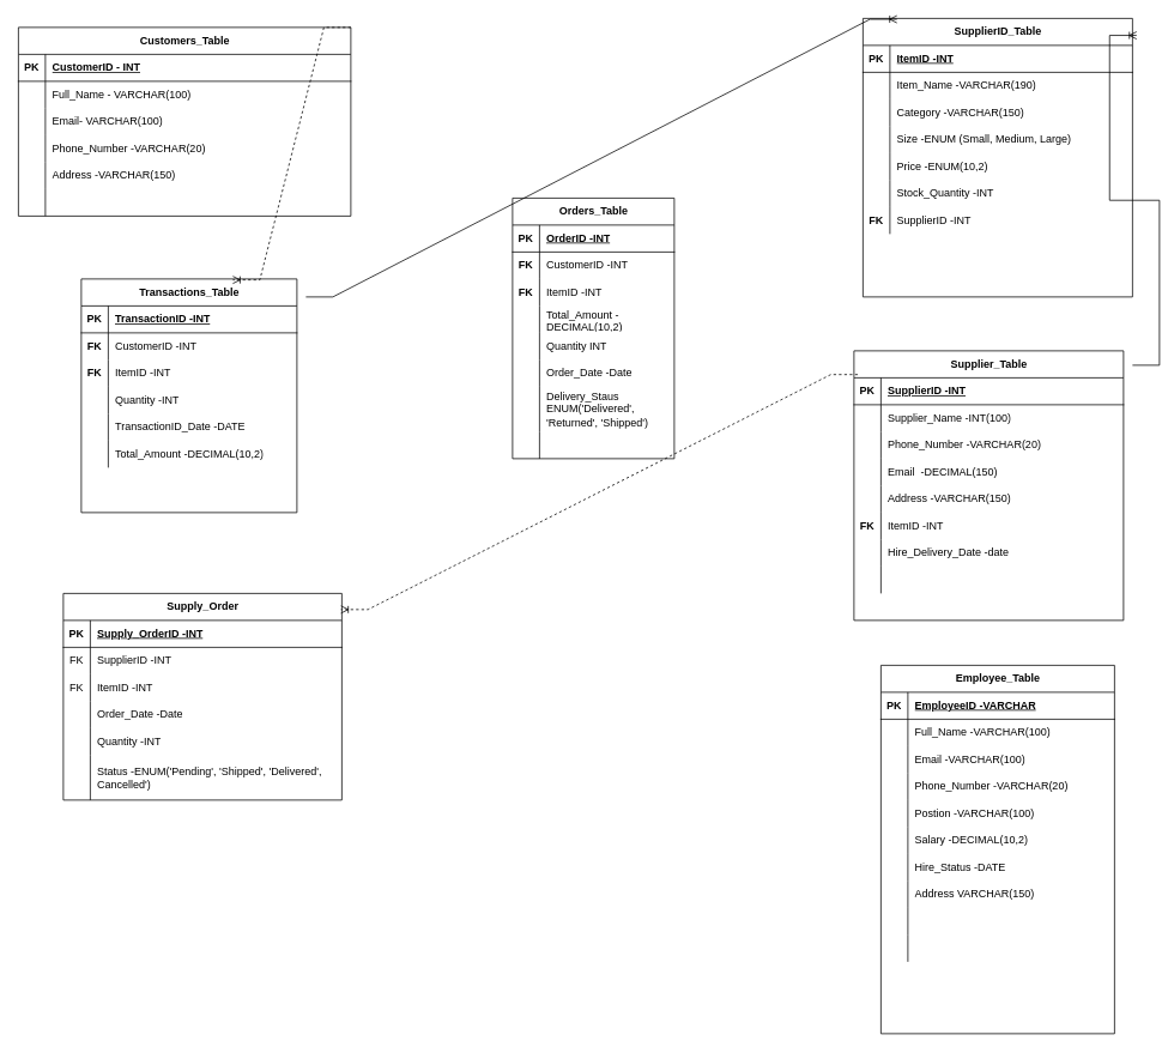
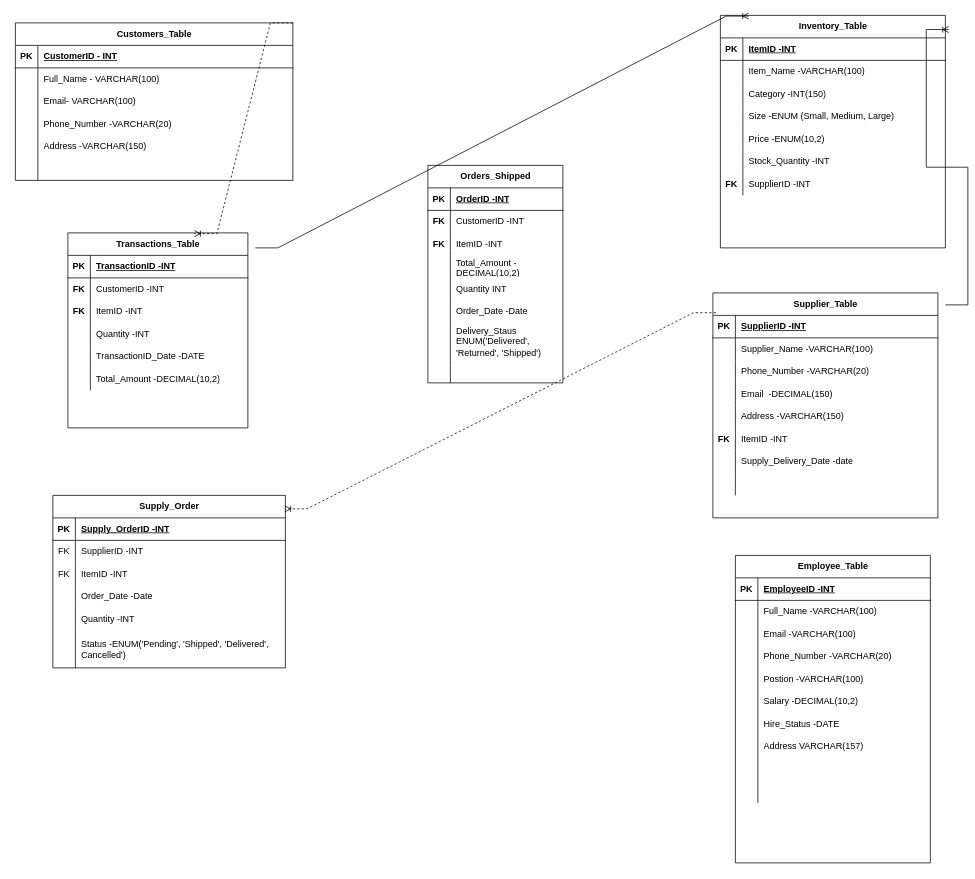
- <mxCell id="21" value="SupplierID_Table" style="shape=table;startSize=30;container=1;collapsible=1;childLayout=tableLayout;fixedRows=1;rowLines=0;fontStyle=1;align=center;resizeLast=1;html=1;" parent="1" vertex="1"><mxGeometry x="960" y="20" width="300" height="310" as="geometry" /></mxCell>
+ <mxCell id="21" value="Inventory_Table" style="shape=table;startSize=30;container=1;collapsible=1;childLayout=tableLayout;fixedRows=1;rowLines=0;fontStyle=1;align=center;resizeLast=1;html=1;" parent="1" vertex="1"><mxGeometry x="960" y="20" width="300" height="310" as="geometry" /></mxCell>
- <mxCell id="27" value="Item_Name -VARCHAR(190)" style="shape=partialRectangle;connectable=0;fillColor=none;top=0;left=0;bottom=0;right=0;align=left;spacingLeft=6;overflow=hidden;whiteSpace=wrap;html=1;" parent="25" vertex="1"><mxGeometry x="30" width="270" height="30" as="geometry"><mxRectangle width="270" height="30" as="alternateBounds" /></mxGeometry></mxCell>
+ <mxCell id="27" value="Item_Name -VARCHAR(100)" style="shape=partialRectangle;connectable=0;fillColor=none;top=0;left=0;bottom=0;right=0;align=left;spacingLeft=6;overflow=hidden;whiteSpace=wrap;html=1;" parent="25" vertex="1"><mxGeometry x="30" width="270" height="30" as="geometry"><mxRectangle width="270" height="30" as="alternateBounds" /></mxGeometry></mxCell>
- <mxCell id="30" value="Category -VARCHAR(150)" style="shape=partialRectangle;connectable=0;fillColor=none;top=0;left=0;bottom=0;right=0;align=left;spacingLeft=6;overflow=hidden;whiteSpace=wrap;html=1;" parent="28" vertex="1"><mxGeometry x="30" width="270" height="30" as="geometry"><mxRectangle width="270" height="30" as="alternateBounds" /></mxGeometry></mxCell>
+ <mxCell id="30" value="Category -INT(150)" style="shape=partialRectangle;connectable=0;fillColor=none;top=0;left=0;bottom=0;right=0;align=left;spacingLeft=6;overflow=hidden;whiteSpace=wrap;html=1;" parent="28" vertex="1"><mxGeometry x="30" width="270" height="30" as="geometry"><mxRectangle width="270" height="30" as="alternateBounds" /></mxGeometry></mxCell>
- <mxCell id="118" value="Orders_Table" style="shape=table;startSize=30;container=1;collapsible=1;childLayout=tableLayout;fixedRows=1;rowLines=0;fontStyle=1;align=center;resizeLast=1;html=1;" vertex="1" parent="1"><mxGeometry x="570" y="220" width="180" height="290" as="geometry" /></mxCell>
+ <mxCell id="118" value="Orders_Shipped" style="shape=table;startSize=30;container=1;collapsible=1;childLayout=tableLayout;fixedRows=1;rowLines=0;fontStyle=1;align=center;resizeLast=1;html=1;" vertex="1" parent="1"><mxGeometry x="570" y="220" width="180" height="290" as="geometry" /></mxCell>
- <mxCell id="68" value="Supplier_Name -INT(100)" style="shape=partialRectangle;connectable=0;fillColor=none;top=0;left=0;bottom=0;right=0;align=left;spacingLeft=6;overflow=hidden;whiteSpace=wrap;html=1;" parent="66" vertex="1"><mxGeometry x="30" width="270" height="30" as="geometry"><mxRectangle width="270" height="30" as="alternateBounds" /></mxGeometry></mxCell>
+ <mxCell id="68" value="Supplier_Name -VARCHAR(100)" style="shape=partialRectangle;connectable=0;fillColor=none;top=0;left=0;bottom=0;right=0;align=left;spacingLeft=6;overflow=hidden;whiteSpace=wrap;html=1;" parent="66" vertex="1"><mxGeometry x="30" width="270" height="30" as="geometry"><mxRectangle width="270" height="30" as="alternateBounds" /></mxGeometry></mxCell>
- <mxCell id="83" value="Hire_Delivery_Date -date" style="shape=partialRectangle;connectable=0;fillColor=none;top=0;left=0;bottom=0;right=0;align=left;spacingLeft=6;overflow=hidden;whiteSpace=wrap;html=1;" vertex="1" parent="81"><mxGeometry x="30" width="270" height="30" as="geometry"><mxRectangle width="270" height="30" as="alternateBounds" /></mxGeometry></mxCell>
+ <mxCell id="83" value="Supply_Delivery_Date -date" style="shape=partialRectangle;connectable=0;fillColor=none;top=0;left=0;bottom=0;right=0;align=left;spacingLeft=6;overflow=hidden;whiteSpace=wrap;html=1;" vertex="1" parent="81"><mxGeometry x="30" width="270" height="30" as="geometry"><mxRectangle width="270" height="30" as="alternateBounds" /></mxGeometry></mxCell>
- <mxCell id="90" value="EmployeeID -VARCHAR" style="shape=partialRectangle;connectable=0;fillColor=none;top=0;left=0;bottom=0;right=0;align=left;spacingLeft=6;fontStyle=5;overflow=hidden;whiteSpace=wrap;html=1;" parent="88" vertex="1"><mxGeometry x="30" width="230" height="30" as="geometry"><mxRectangle width="230" height="30" as="alternateBounds" /></mxGeometry></mxCell>
+ <mxCell id="90" value="EmployeeID -INT" style="shape=partialRectangle;connectable=0;fillColor=none;top=0;left=0;bottom=0;right=0;align=left;spacingLeft=6;fontStyle=5;overflow=hidden;whiteSpace=wrap;html=1;" parent="88" vertex="1"><mxGeometry x="30" width="230" height="30" as="geometry"><mxRectangle width="230" height="30" as="alternateBounds" /></mxGeometry></mxCell>
- <mxCell id="111" value="Address VARCHAR(150)" style="shape=partialRectangle;connectable=0;fillColor=none;top=0;left=0;bottom=0;right=0;align=left;spacingLeft=6;overflow=hidden;whiteSpace=wrap;html=1;" parent="109" vertex="1"><mxGeometry x="30" width="230" height="30" as="geometry"><mxRectangle width="230" height="30" as="alternateBounds" /></mxGeometry></mxCell>
+ <mxCell id="111" value="Address VARCHAR(157)" style="shape=partialRectangle;connectable=0;fillColor=none;top=0;left=0;bottom=0;right=0;align=left;spacingLeft=6;overflow=hidden;whiteSpace=wrap;html=1;" parent="109" vertex="1"><mxGeometry x="30" width="230" height="30" as="geometry"><mxRectangle width="230" height="30" as="alternateBounds" /></mxGeometry></mxCell>
